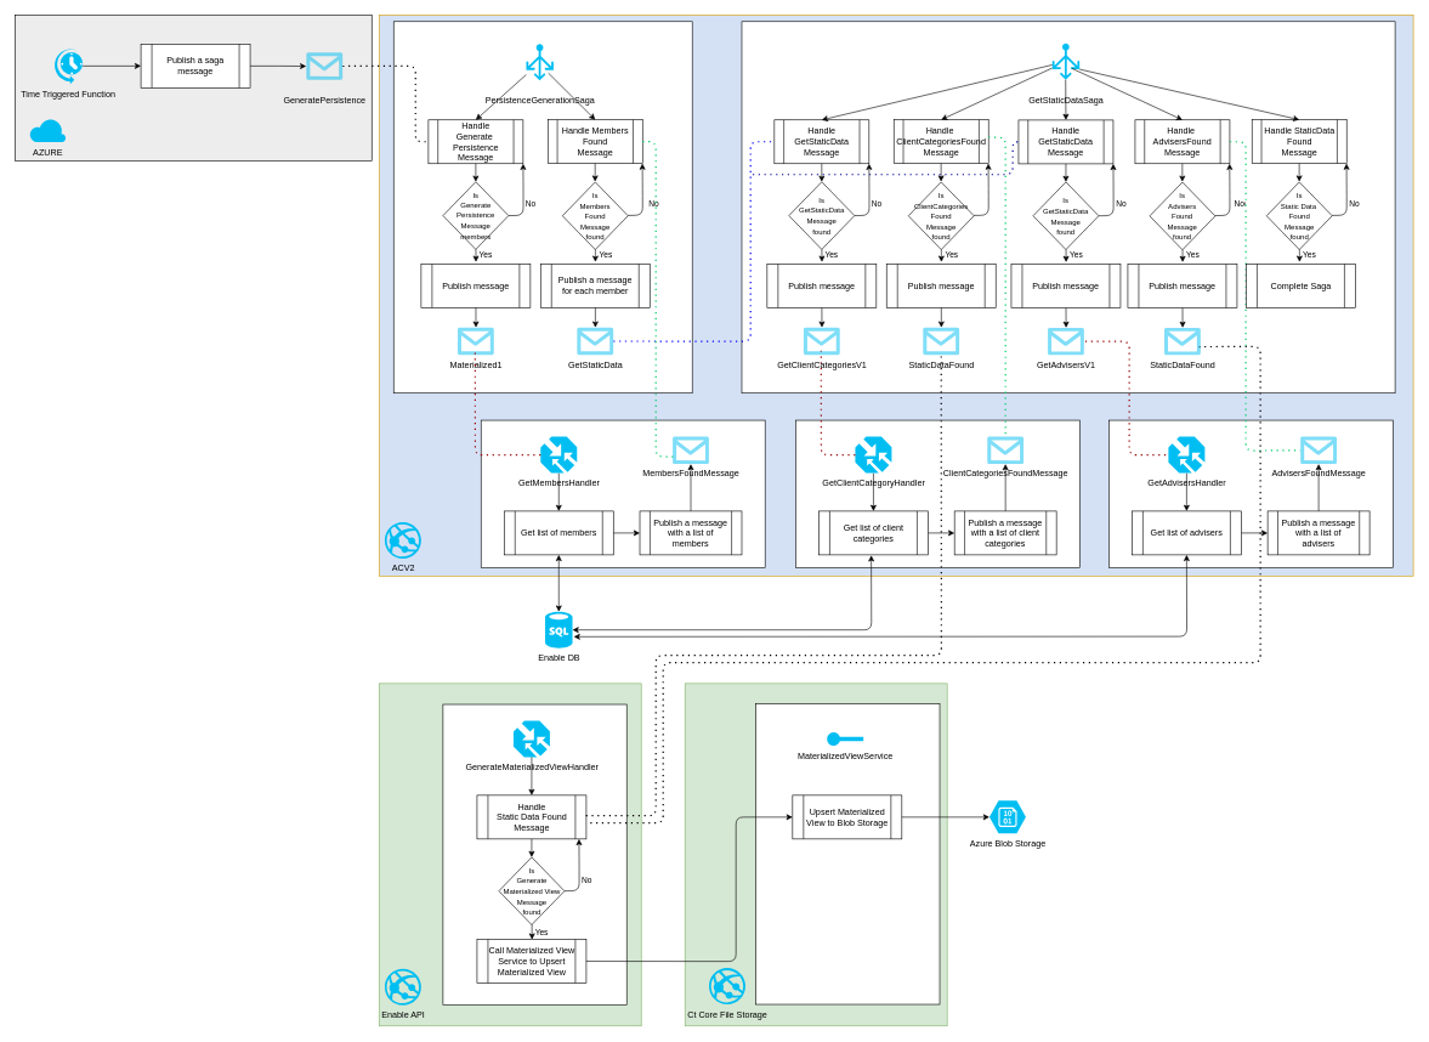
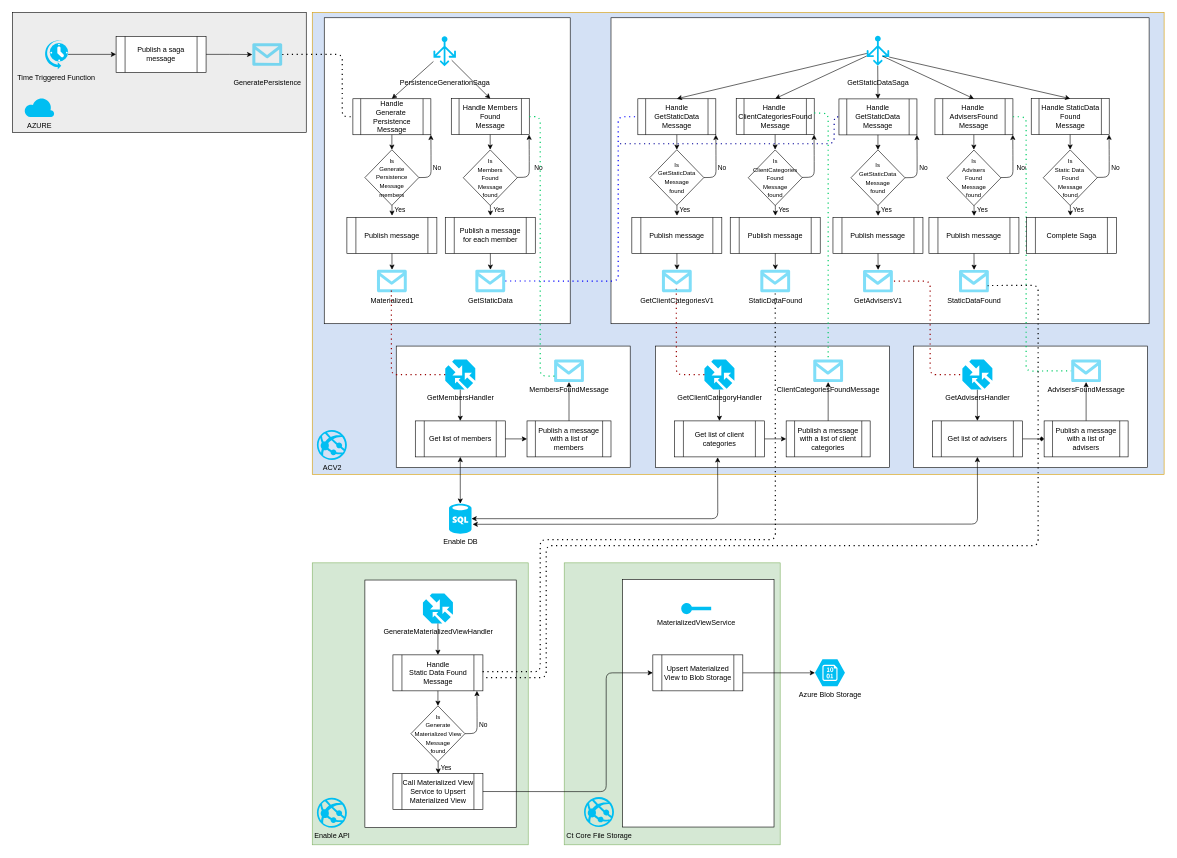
- <mxCell id="122" value="" style="endArrow=classic;html=1;exitX=1;exitY=0.5;exitDx=0;exitDy=0;entryX=0;entryY=0.5;entryDx=0;entryDy=0;" parent="1" source="123" target="120" edge="1"><mxGeometry width="50" height="50" relative="1" as="geometry"><mxPoint x="1692" y="759" as="sourcePoint" /><mxPoint x="1742" y="709" as="targetPoint" /></mxGeometry></mxCell>
+ <mxCell id="122" value="" style="endArrow=diamond;html=1;exitX=1;exitY=0.5;exitDx=0;exitDy=0;entryX=0;entryY=0.5;entryDx=0;entryDy=0;" parent="1" source="123" target="120" edge="1"><mxGeometry width="50" height="50" relative="1" as="geometry"><mxPoint x="1692" y="759" as="sourcePoint" /><mxPoint x="1742" y="709" as="targetPoint" /></mxGeometry></mxCell>
